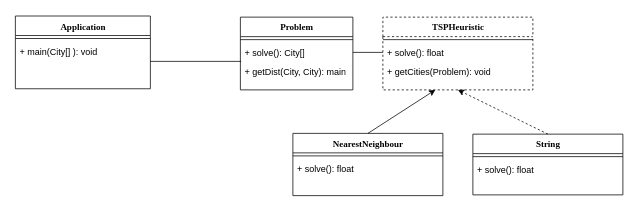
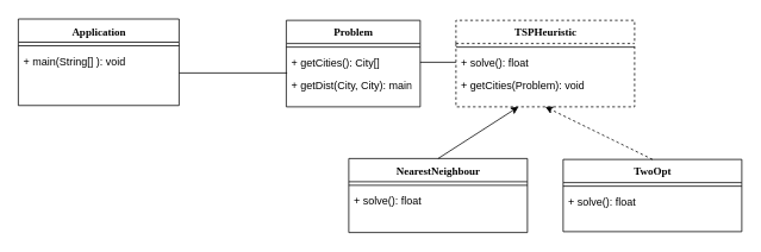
- <mxCell id="13" value="+ main(City[] ): void" style="text;html=1;strokeColor=none;fillColor=none;align=left;verticalAlign=top;spacingLeft=4;spacingRight=4;whiteSpace=wrap;overflow=hidden;rotatable=0;points=[[0,0.5],[1,0.5]];portConstraint=eastwest;" parent="11" vertex="1"><mxGeometry y="34" width="180" height="26" as="geometry" /></mxCell>
+ <mxCell id="13" value="+ main(String[] ): void" style="text;html=1;strokeColor=none;fillColor=none;align=left;verticalAlign=top;spacingLeft=4;spacingRight=4;whiteSpace=wrap;overflow=hidden;rotatable=0;points=[[0,0.5],[1,0.5]];portConstraint=eastwest;" parent="11" vertex="1"><mxGeometry y="34" width="180" height="26" as="geometry" /></mxCell>
- <mxCell id="4" value="+ solve(): City[]" style="text;html=1;strokeColor=none;fillColor=none;align=left;verticalAlign=top;spacingLeft=4;spacingRight=4;whiteSpace=wrap;overflow=hidden;rotatable=0;points=[[0,0.5],[1,0.5]];portConstraint=eastwest;" parent="2" vertex="1"><mxGeometry y="34" width="150" height="26" as="geometry" /></mxCell>
+ <mxCell id="4" value="+ getCities(): City[]" style="text;html=1;strokeColor=none;fillColor=none;align=left;verticalAlign=top;spacingLeft=4;spacingRight=4;whiteSpace=wrap;overflow=hidden;rotatable=0;points=[[0,0.5],[1,0.5]];portConstraint=eastwest;" parent="2" vertex="1"><mxGeometry y="34" width="150" height="26" as="geometry" /></mxCell>
- <mxCell id="18" value="String" style="swimlane;html=1;fontStyle=1;align=center;verticalAlign=top;childLayout=stackLayout;horizontal=1;startSize=26;horizontalStack=0;resizeParent=1;resizeLast=0;collapsible=1;marginBottom=0;swimlaneFillColor=#ffffff;rounded=0;shadow=0;comic=0;labelBackgroundColor=none;strokeColor=#000000;strokeWidth=1;fillColor=none;fontFamily=Verdana;fontSize=12;fontColor=#000000;" parent="1" vertex="1"><mxGeometry x="630" y="178" width="200" height="81" as="geometry" /></mxCell>
+ <mxCell id="18" value="TwoOpt" style="swimlane;html=1;fontStyle=1;align=center;verticalAlign=top;childLayout=stackLayout;horizontal=1;startSize=26;horizontalStack=0;resizeParent=1;resizeLast=0;collapsible=1;marginBottom=0;swimlaneFillColor=#ffffff;rounded=0;shadow=0;comic=0;labelBackgroundColor=none;strokeColor=#000000;strokeWidth=1;fillColor=none;fontFamily=Verdana;fontSize=12;fontColor=#000000;" parent="1" vertex="1"><mxGeometry x="630" y="178" width="200" height="81" as="geometry" /></mxCell>
